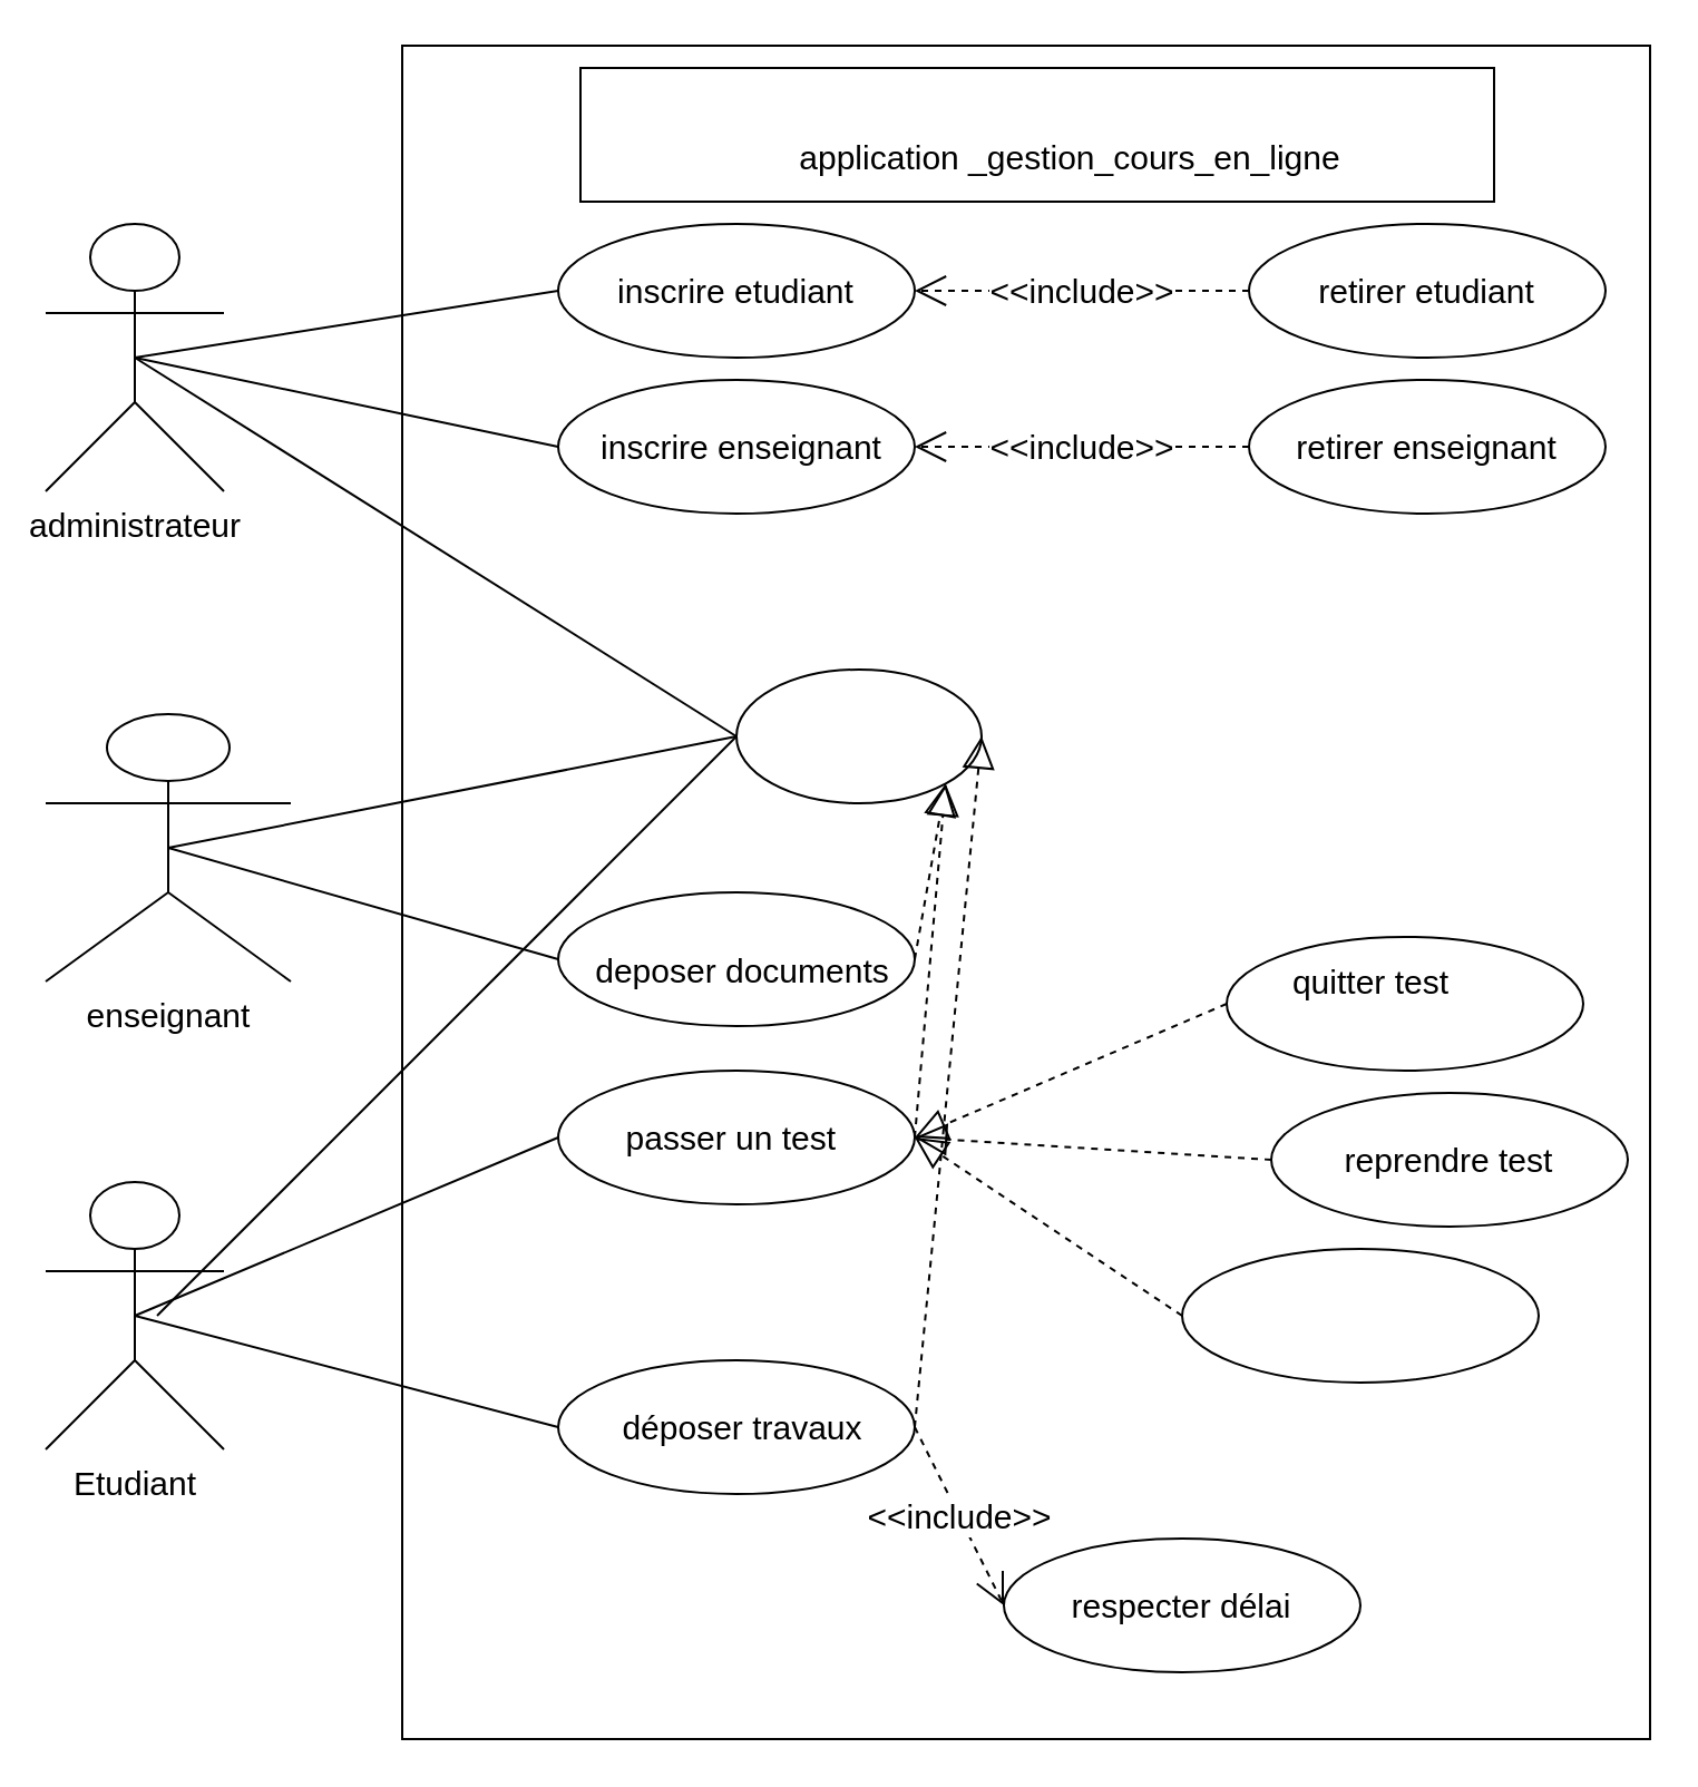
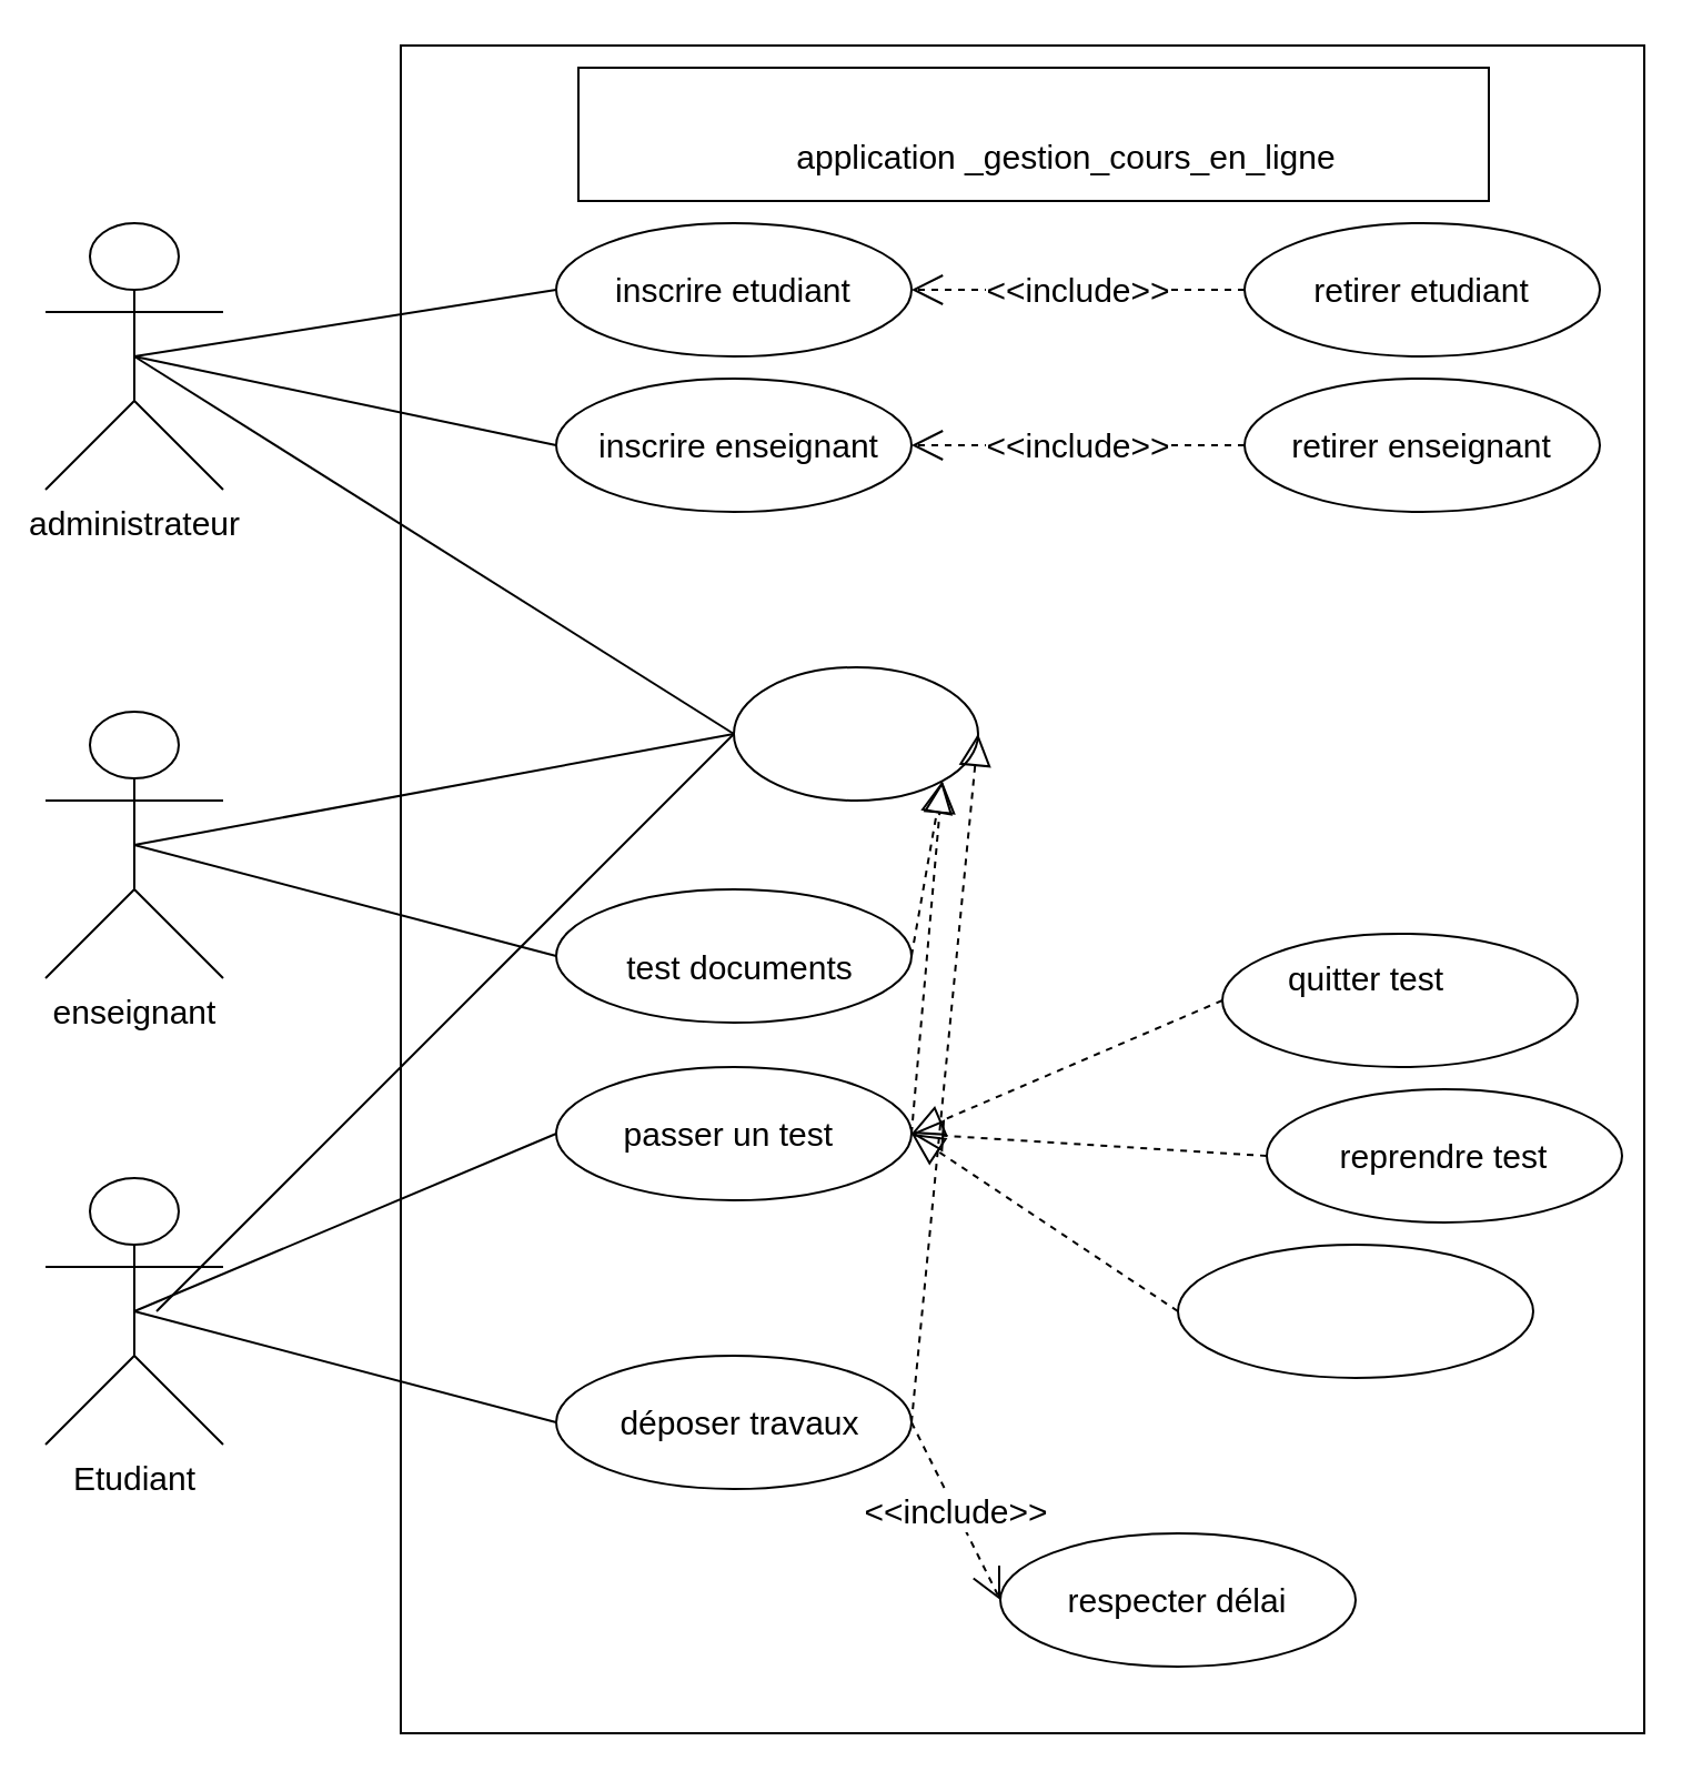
- <mxCell id="4" value="&lt;span style=&quot;font-size: 15px;&quot;&gt;enseignant&lt;/span&gt;" style="shape=umlActor;verticalLabelPosition=bottom;verticalAlign=top;html=1;outlineConnect=0;" vertex="1" parent="1"><mxGeometry x="20" y="320" width="110" height="120" as="geometry" /></mxCell>
+ <mxCell id="4" value="&lt;span style=&quot;font-size: 15px;&quot;&gt;enseignant&lt;/span&gt;" style="shape=umlActor;verticalLabelPosition=bottom;verticalAlign=top;html=1;outlineConnect=0;" vertex="1" parent="1"><mxGeometry x="20" y="320" width="80" height="120" as="geometry" /></mxCell>
- <mxCell id="26" value="&lt;font style=&quot;font-size: 15px;&quot;&gt;deposer documents&lt;/font&gt;" style="text;html=1;align=center;verticalAlign=middle;whiteSpace=wrap;rounded=0;" vertex="1" parent="1"><mxGeometry x="262.5" y="420" width="140" height="30" as="geometry" /></mxCell>
+ <mxCell id="26" value="&lt;font style=&quot;font-size: 15px;&quot;&gt;test documents&lt;/font&gt;" style="text;html=1;align=center;verticalAlign=middle;whiteSpace=wrap;rounded=0;" vertex="1" parent="1"><mxGeometry x="262.5" y="420" width="140" height="30" as="geometry" /></mxCell>
